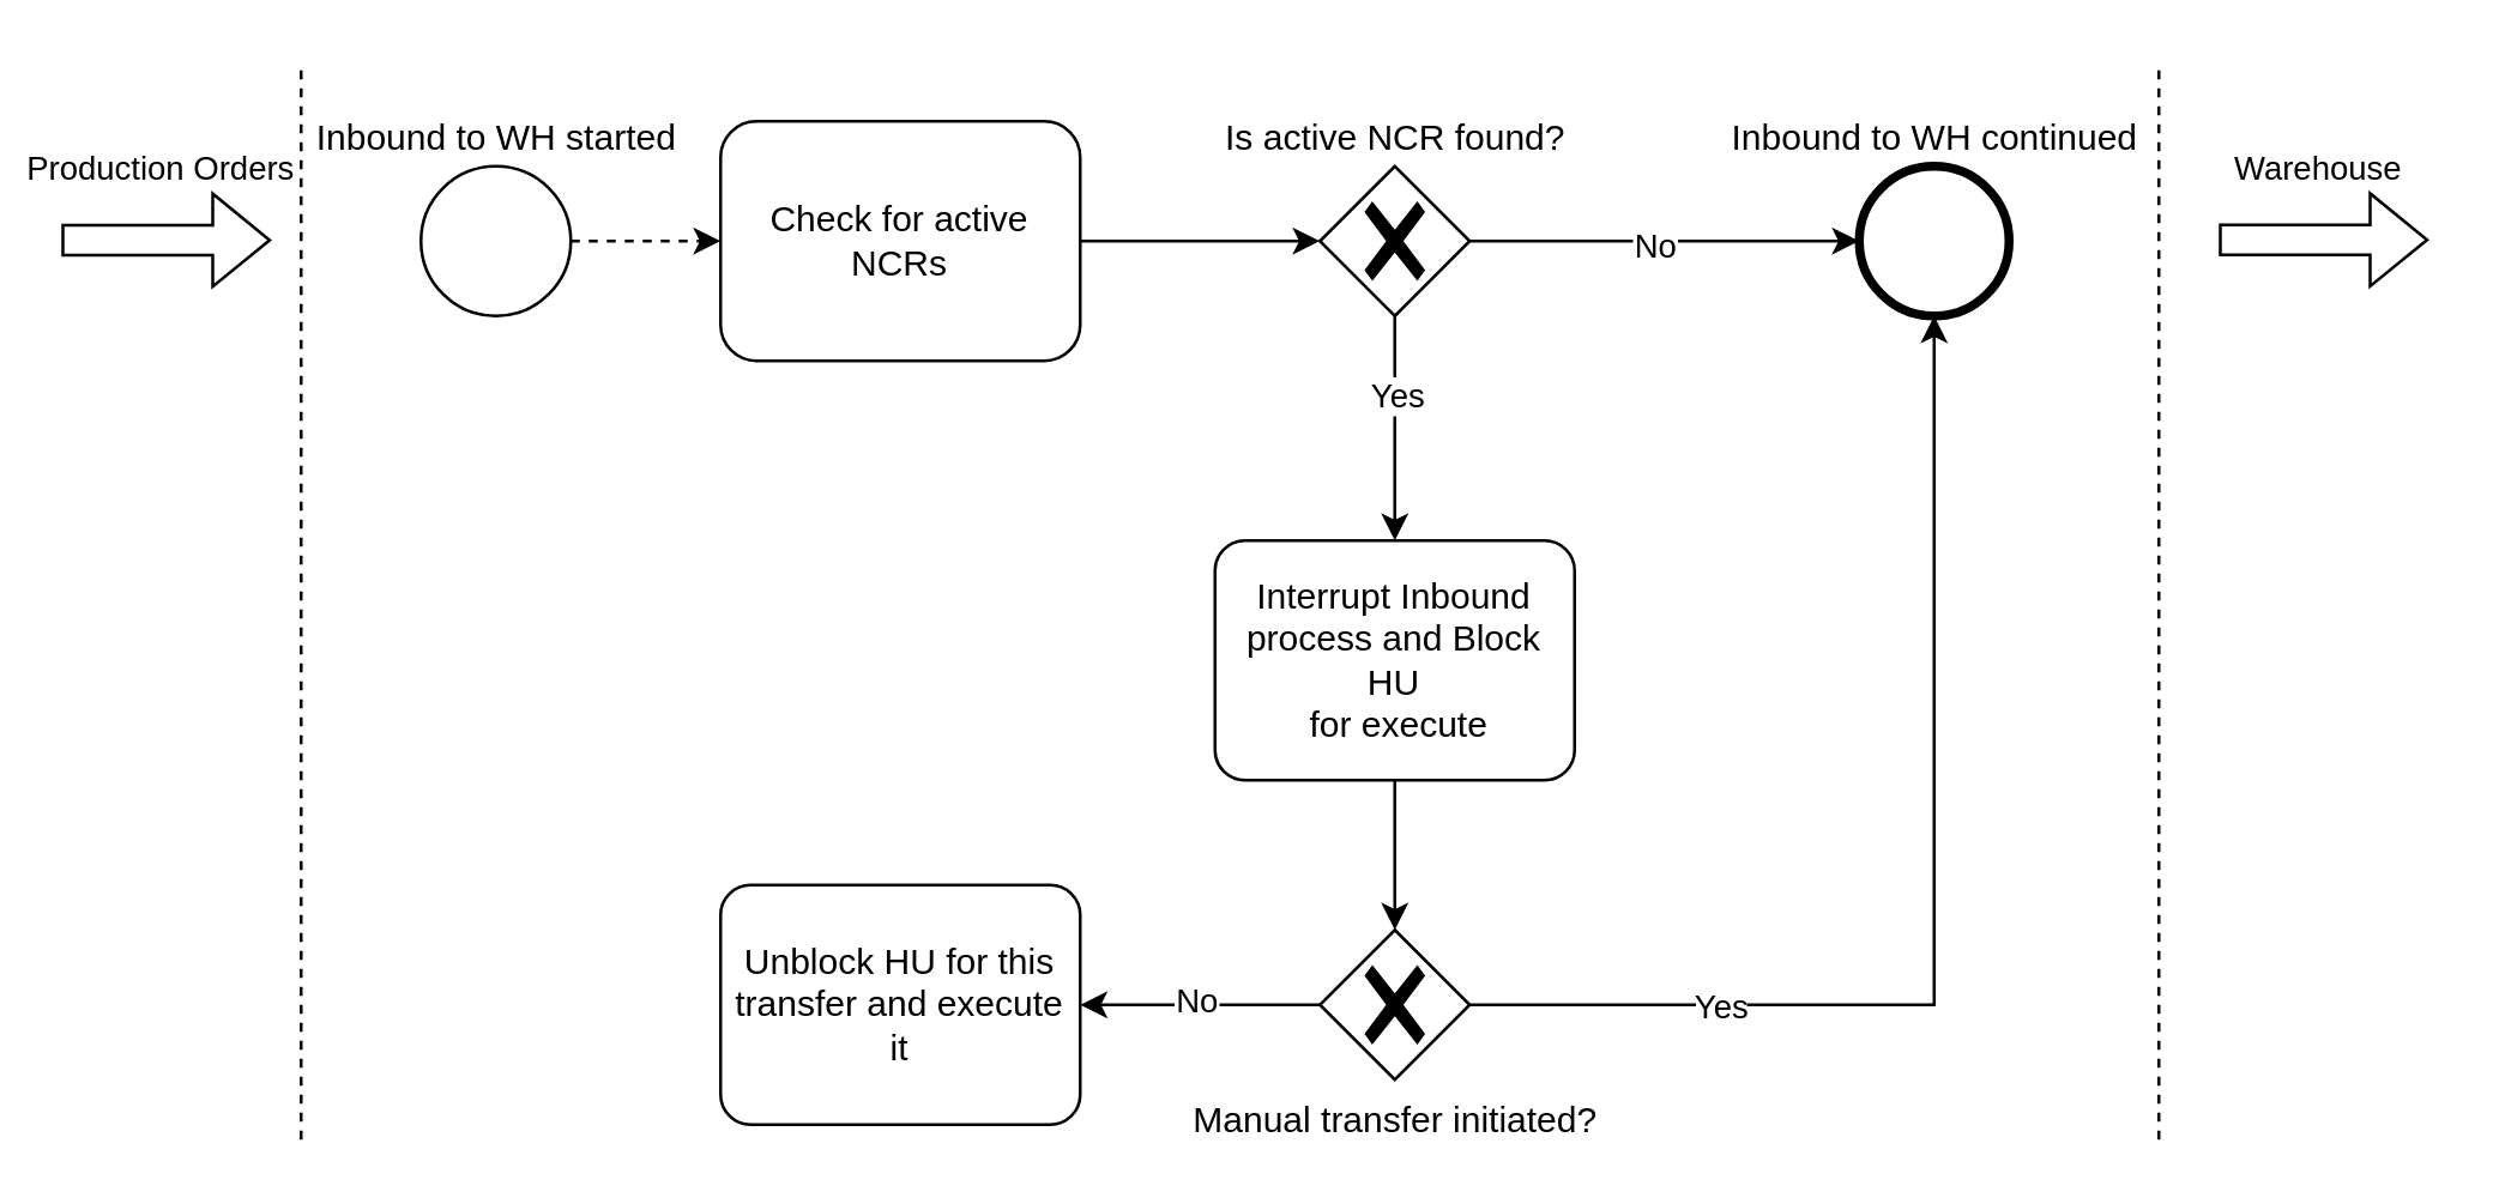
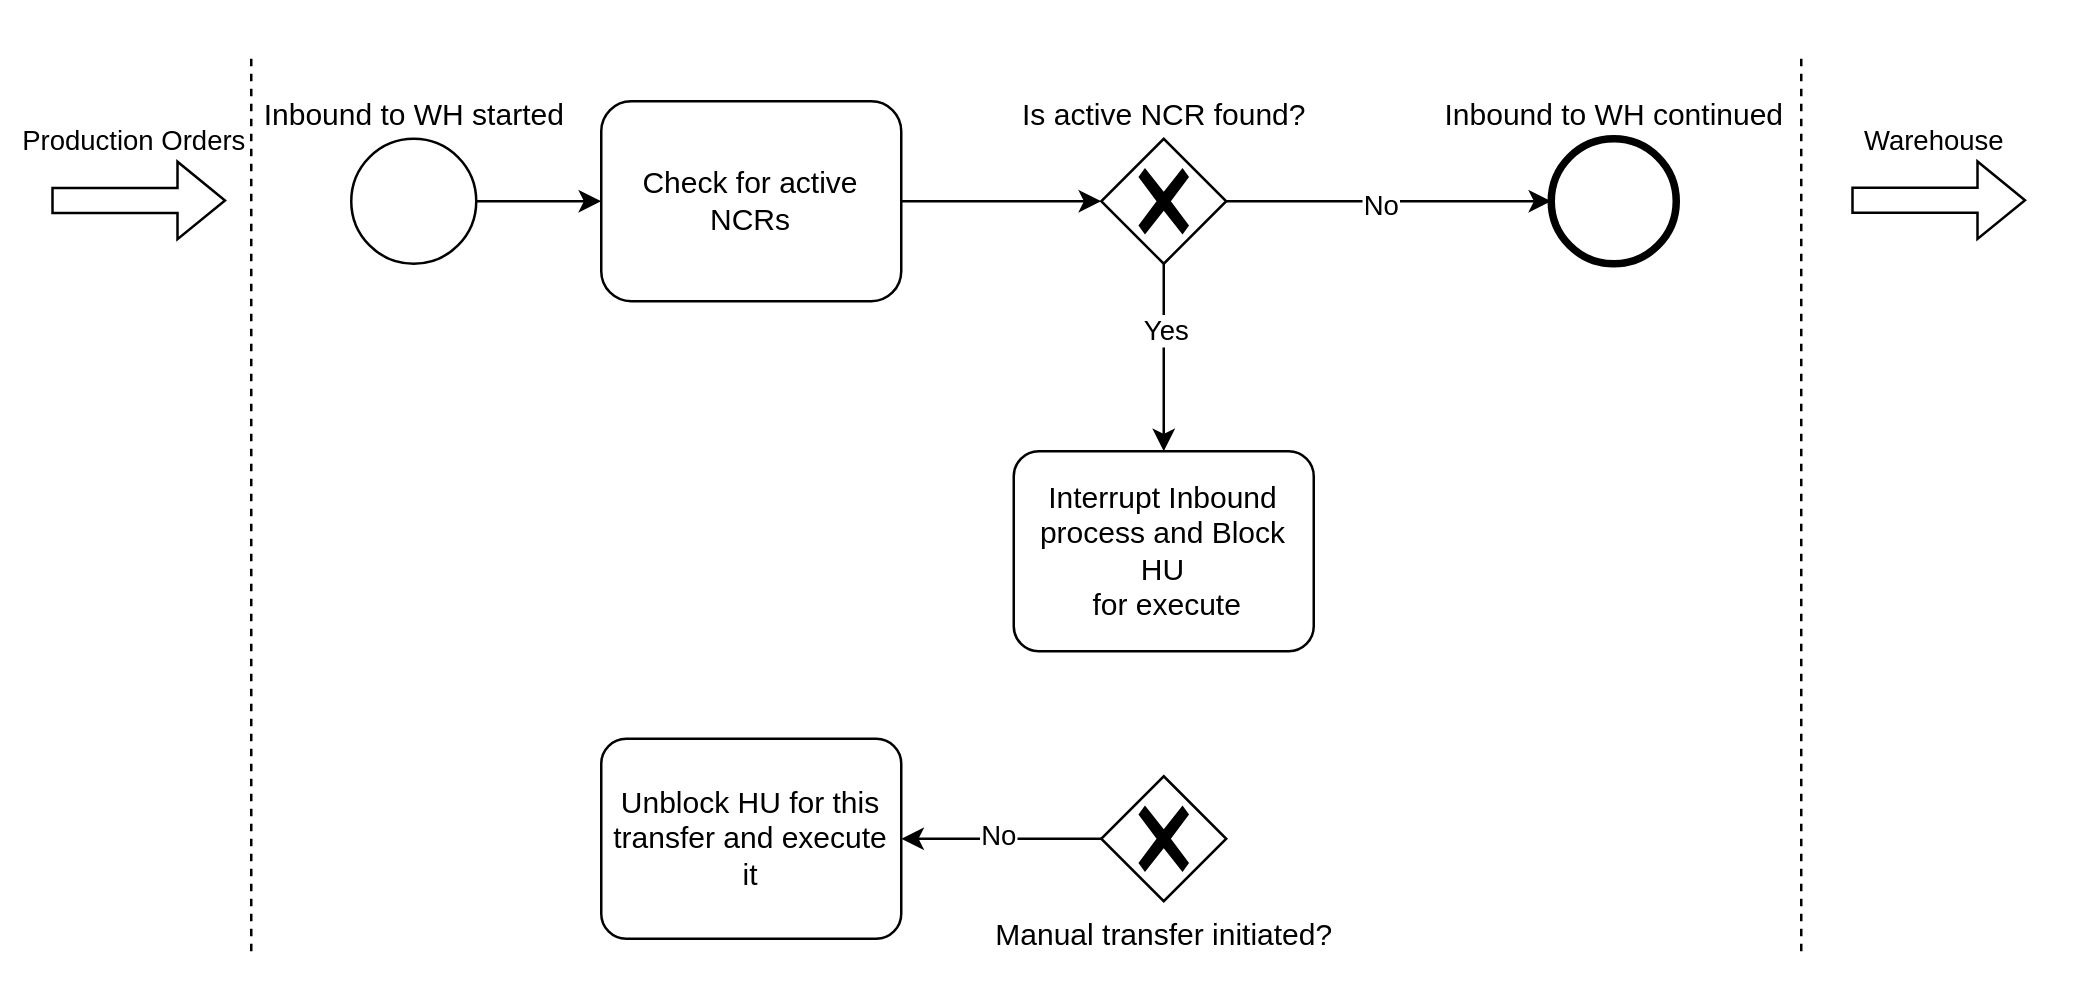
- <mxCell id="5" style="edgeStyle=orthogonalEdgeStyle;rounded=0;html=1;jettySize=auto;orthogonalLoop=1;dashed=1;" edge="1" parent="1" source="3" target="4"><mxGeometry relative="1" as="geometry" /></mxCell>
+ <mxCell id="5" style="edgeStyle=orthogonalEdgeStyle;rounded=0;html=1;jettySize=auto;orthogonalLoop=1;" edge="1" parent="1" source="3" target="4"><mxGeometry relative="1" as="geometry" /></mxCell>
- <mxCell id="12" style="edgeStyle=orthogonalEdgeStyle;rounded=0;orthogonalLoop=1;jettySize=auto;html=1;" edge="1" parent="1" source="13" target="21"><mxGeometry relative="1" as="geometry" /></mxCell>
- <mxCell id="22" style="edgeStyle=orthogonalEdgeStyle;rounded=0;orthogonalLoop=1;jettySize=auto;html=1;entryX=0.5;entryY=1;entryDx=0;entryDy=0;entryPerimeter=0;" edge="1" parent="1" source="21" target="16"><mxGeometry relative="1" as="geometry" /></mxCell>
- <mxCell id="23" value="Yes" style="edgeLabel;html=1;align=center;verticalAlign=middle;resizable=0;points=[];" vertex="1" connectable="0" parent="22"><mxGeometry x="-0.571" relative="1" as="geometry"><mxPoint as="offset" /></mxGeometry></mxCell>
